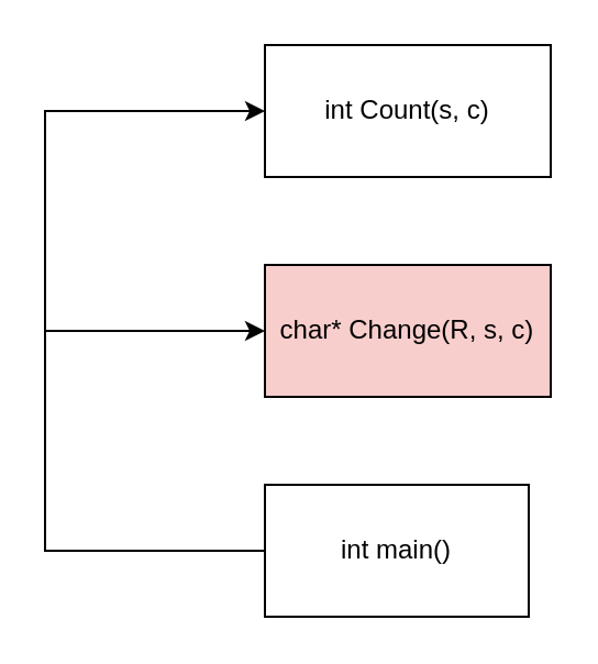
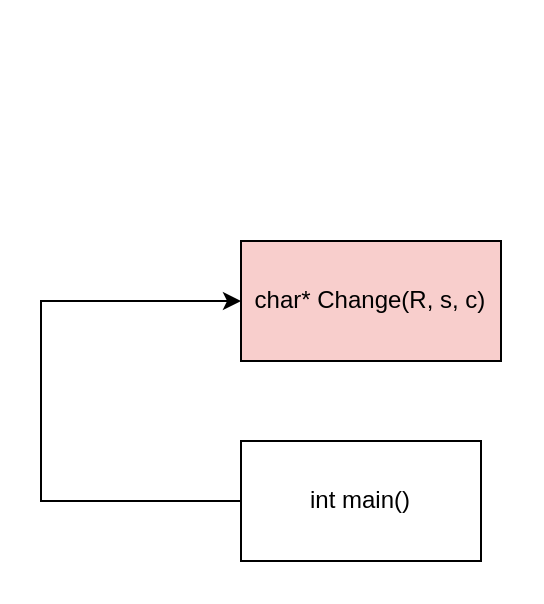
- <mxCell id="6" value="int Count(s, c)" style="rounded=0;whiteSpace=wrap;html=1;" vertex="1" parent="1"><mxGeometry x="120" y="20" width="130" height="60" as="geometry" /></mxCell>
- <mxCell id="3" style="edgeStyle=orthogonalEdgeStyle;rounded=0;orthogonalLoop=1;jettySize=auto;html=1;exitX=0;exitY=0.5;exitDx=0;exitDy=0;entryX=0;entryY=0.5;entryDx=0;entryDy=0;" edge="1" parent="1" source="4" target="6"><mxGeometry relative="1" as="geometry"><Array as="points"><mxPoint x="20" y="250" /><mxPoint x="20" y="50" /></Array></mxGeometry></mxCell>
